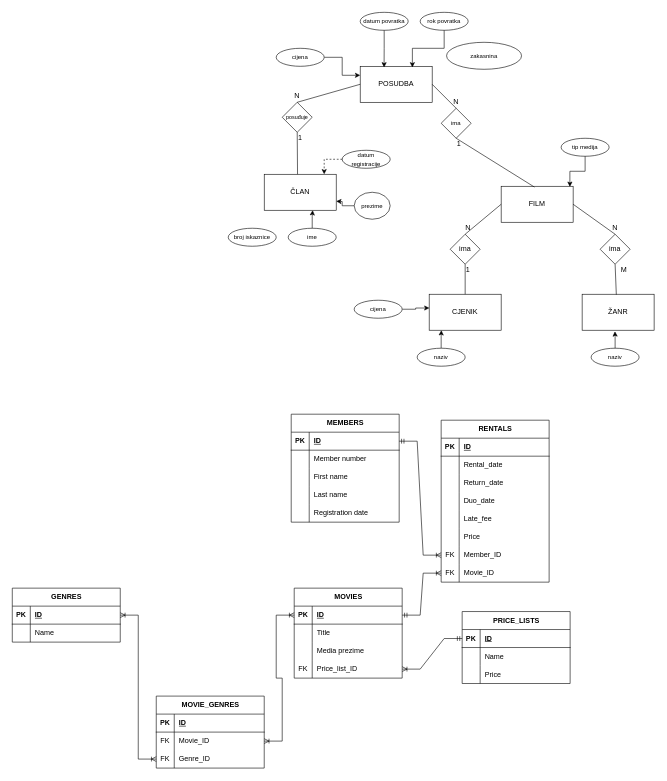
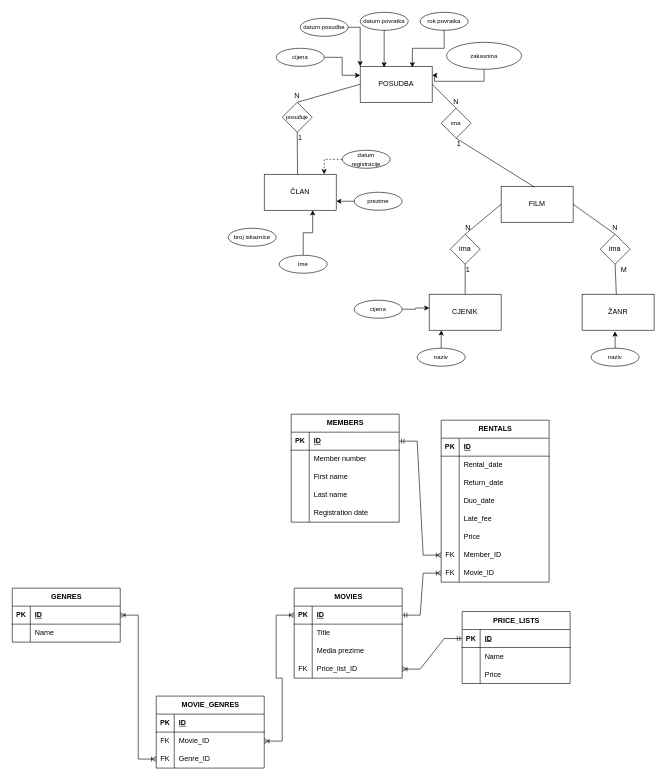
+ <mxCell id="38" value="&lt;font style=&quot;font-size: 10px;&quot;&gt;datum posudbe&lt;/font&gt;" style="ellipse;whiteSpace=wrap;html=1;" parent="1" vertex="1"><mxGeometry x="500" y="30" width="80" height="30" as="geometry" /></mxCell>
+ <mxCell id="37" style="edgeStyle=orthogonalEdgeStyle;rounded=0;orthogonalLoop=1;jettySize=auto;html=1;entryX=0;entryY=0;entryDx=0;entryDy=0;" parent="1" source="38" target="6" edge="1"><mxGeometry relative="1" as="geometry" /></mxCell>
+ <mxCell id="40" style="edgeStyle=orthogonalEdgeStyle;rounded=0;orthogonalLoop=1;jettySize=auto;html=1;exitX=0.5;exitY=1;exitDx=0;exitDy=0;entryX=1;entryY=0.25;entryDx=0;entryDy=0;" parent="1" source="41" target="6" edge="1"><mxGeometry relative="1" as="geometry" /></mxCell>
- <mxCell id="44" value="&lt;font style=&quot;font-size: 10px;&quot;&gt;tip medija&lt;/font&gt;" style="ellipse;whiteSpace=wrap;html=1;" parent="1" vertex="1"><mxGeometry x="935" y="230" width="80" height="30" as="geometry" /></mxCell>
- <mxCell id="45" style="edgeStyle=orthogonalEdgeStyle;rounded=0;orthogonalLoop=1;jettySize=auto;html=1;entryX=0.955;entryY=0.015;entryDx=0;entryDy=0;entryPerimeter=0;" parent="1" source="44" target="3" edge="1"><mxGeometry relative="1" as="geometry" /></mxCell>
- <mxCell id="31" value="&lt;font style=&quot;font-size: 10px;&quot;&gt;prezime&lt;/font&gt;" style="ellipse;whiteSpace=wrap;html=1;" parent="1" vertex="1"><mxGeometry x="590" y="320" width="60" height="45" as="geometry" /></mxCell>
+ <mxCell id="31" value="&lt;font style=&quot;font-size: 10px;&quot;&gt;prezime&lt;/font&gt;" style="ellipse;whiteSpace=wrap;html=1;" parent="1" vertex="1"><mxGeometry x="590" y="320" width="80" height="30" as="geometry" /></mxCell>
- <mxCell id="28" value="&lt;font style=&quot;font-size: 10px;&quot;&gt;ime&lt;/font&gt;" style="ellipse;whiteSpace=wrap;html=1;" parent="1" vertex="1"><mxGeometry x="480" y="380" width="80" height="30" as="geometry" /></mxCell>
+ <mxCell id="28" value="&lt;font style=&quot;font-size: 10px;&quot;&gt;ime&lt;/font&gt;" style="ellipse;whiteSpace=wrap;html=1;" parent="1" vertex="1"><mxGeometry x="465" y="425" width="80" height="30" as="geometry" /></mxCell>
